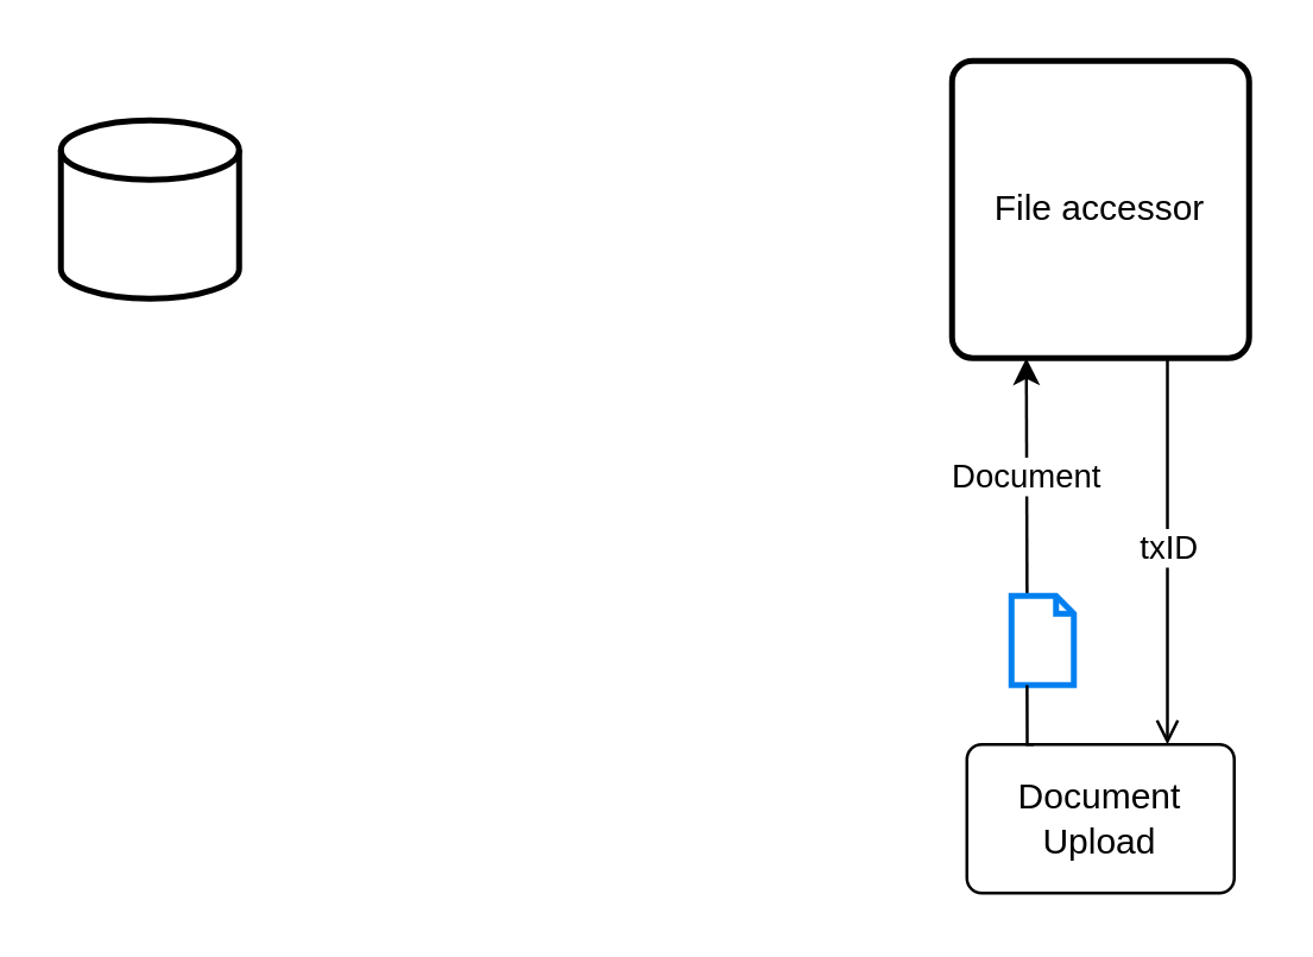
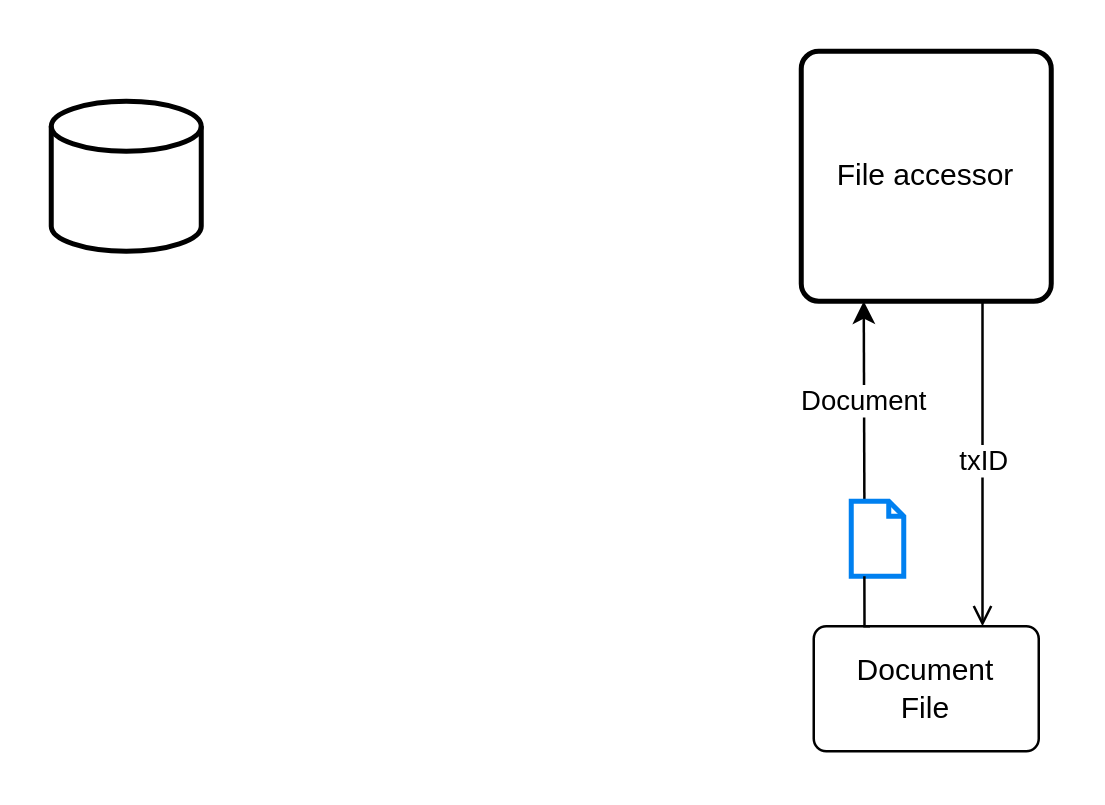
- <mxCell id="4" value="Document &lt;br&gt;Upload" style="rounded=1;arcSize=10;whiteSpace=wrap;html=1;align=center;" vertex="1" parent="1"><mxGeometry x="325" y="250" width="90" height="50" as="geometry" /></mxCell>
+ <mxCell id="4" value="Document &lt;br&gt;File" style="rounded=1;arcSize=10;whiteSpace=wrap;html=1;align=center;" vertex="1" parent="1"><mxGeometry x="325" y="250" width="90" height="50" as="geometry" /></mxCell>
